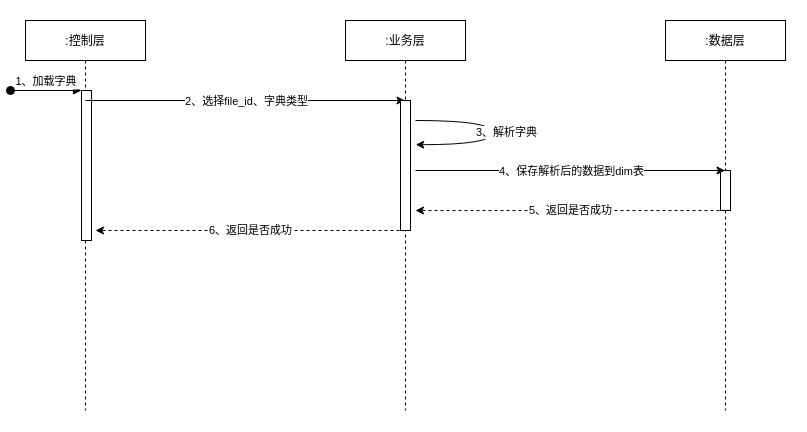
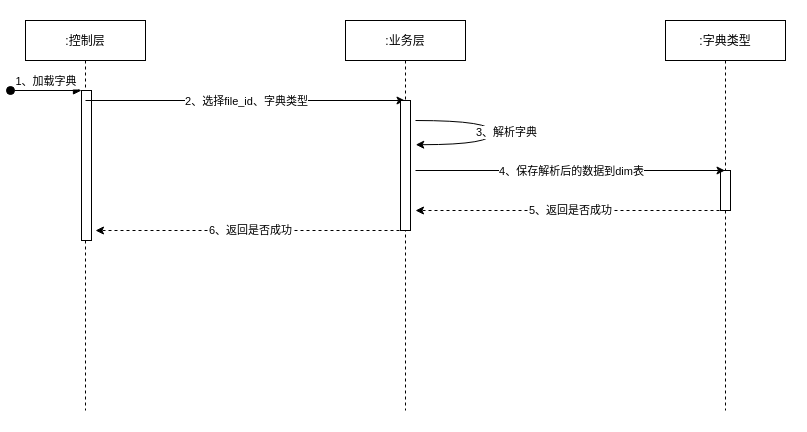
- <mxCell id="9" value=":数据层" style="shape=umlLifeline;perimeter=lifelinePerimeter;container=1;collapsible=0;recursiveResize=0;rounded=0;shadow=0;strokeWidth=1;" parent="1" vertex="1"><mxGeometry x="660" y="20" width="120" height="390" as="geometry" /></mxCell>
+ <mxCell id="9" value=":字典类型" style="shape=umlLifeline;perimeter=lifelinePerimeter;container=1;collapsible=0;recursiveResize=0;rounded=0;shadow=0;strokeWidth=1;" parent="1" vertex="1"><mxGeometry x="660" y="20" width="120" height="390" as="geometry" /></mxCell>
